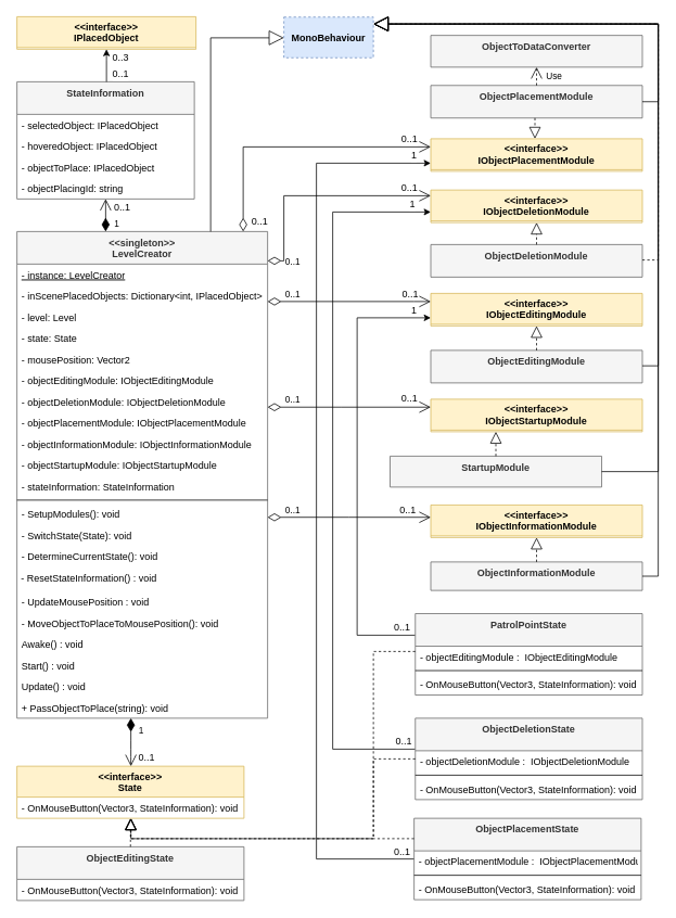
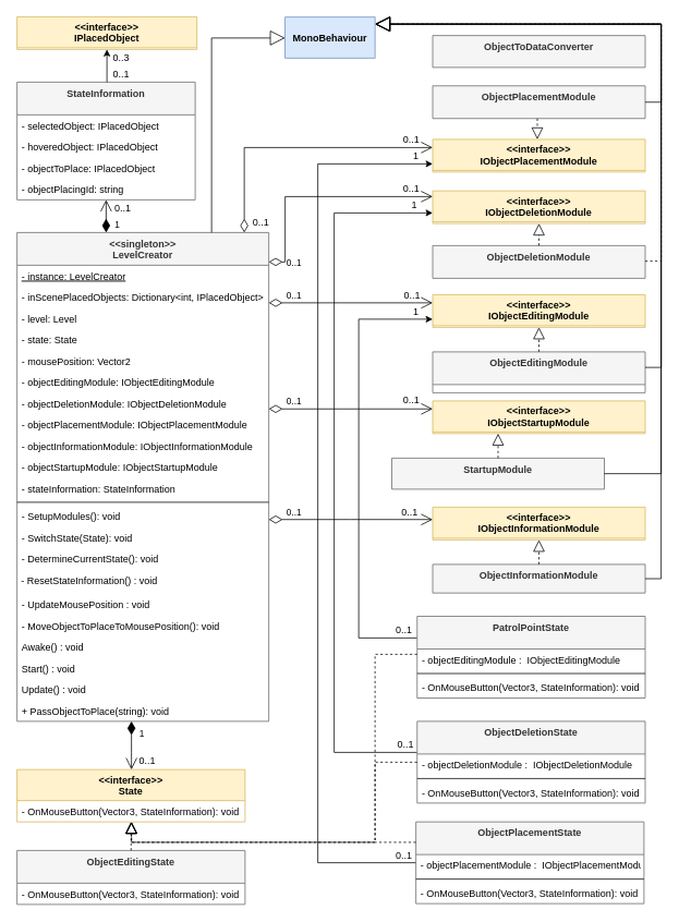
- <mxCell id="95" value="MonoBehaviour" style="fillColor=#dae8fc;strokeColor=#6c8ebf;fontStyle=1;dashed=1;" parent="1" vertex="1"><mxGeometry x="348" y="20.5" width="110" height="50" as="geometry" /></mxCell>
+ <mxCell id="95" value="MonoBehaviour" style="fillColor=#dae8fc;strokeColor=#6c8ebf;fontStyle=1" parent="1" vertex="1"><mxGeometry x="348" y="20.5" width="110" height="50" as="geometry" /></mxCell>
- <mxCell id="30" value="Use" style="endArrow=open;endSize=12;dashed=1;html=1;rounded=0;edgeStyle=orthogonalEdgeStyle;" parent="1" source="28" target="25" edge="1"><mxGeometry x="0.043" y="-21" width="160" relative="1" as="geometry"><mxPoint x="657.833" y="90" as="sourcePoint" /><mxPoint x="657.833" y="59" as="targetPoint" /><Array as="points" /><mxPoint as="offset" /></mxGeometry></mxCell>
- <mxCell id="29" value="ObjectEditingModule" style="swimlane;fontStyle=1;align=center;verticalAlign=top;childLayout=stackLayout;horizontal=1;startSize=40;horizontalStack=0;resizeParent=1;resizeParentMax=0;resizeLast=0;collapsible=1;marginBottom=0;fillColor=#f5f5f5;strokeColor=#666666;fontColor=#333333;" parent="1" vertex="1"><mxGeometry x="528.5" y="430" width="260" height="40" as="geometry" /></mxCell>
+ <mxCell id="29" value="ObjectEditingModule" style="swimlane;fontStyle=1;align=center;verticalAlign=top;childLayout=stackLayout;horizontal=1;startSize=40;horizontalStack=0;resizeParent=1;resizeParentMax=0;resizeLast=0;collapsible=1;marginBottom=0;fillColor=#f5f5f5;strokeColor=#666666;fontColor=#333333;" parent="1" vertex="1"><mxGeometry x="528.5" y="430" width="260" height="50" as="geometry" /></mxCell>
